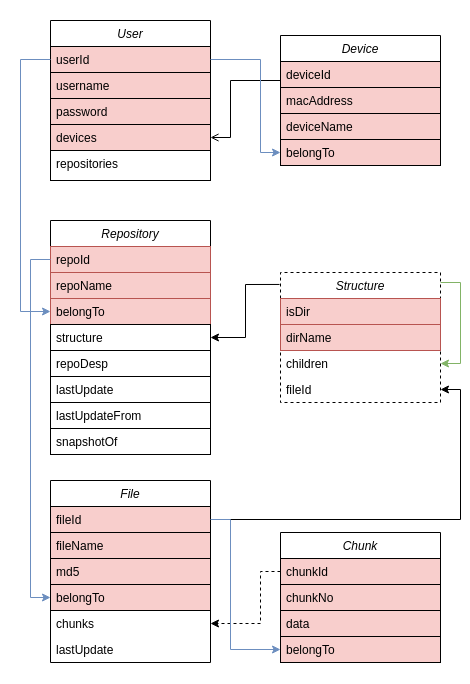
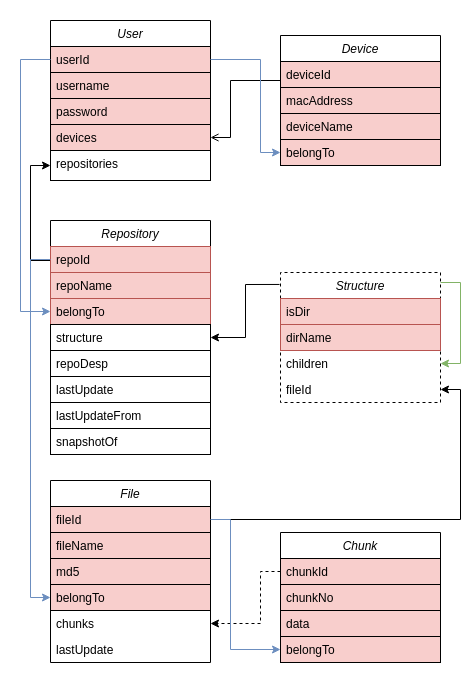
+ <mxCell id="8" style="edgeStyle=orthogonalEdgeStyle;rounded=0;orthogonalLoop=1;jettySize=auto;html=1;entryX=0;entryY=0.5;entryDx=0;entryDy=0;" edge="1" parent="1" source="9" target="7"><mxGeometry relative="1" as="geometry"><Array as="points"><mxPoint x="30" y="260" /><mxPoint x="30" y="165" /></Array></mxGeometry></mxCell>
